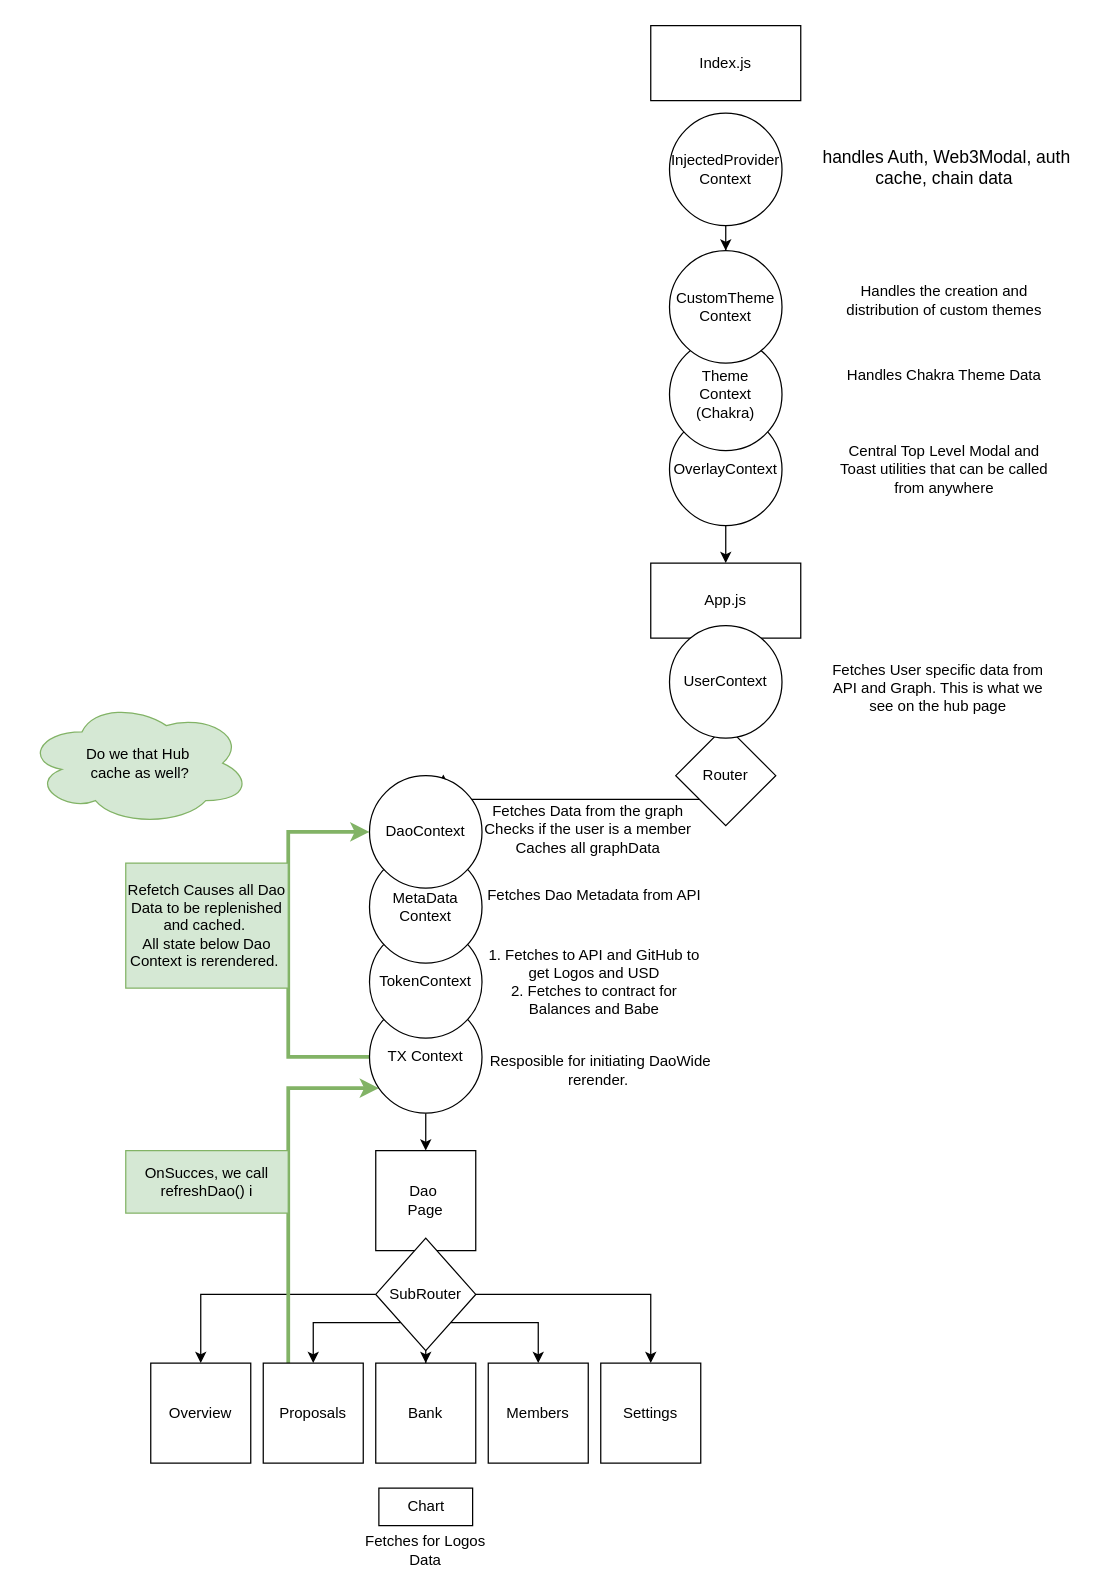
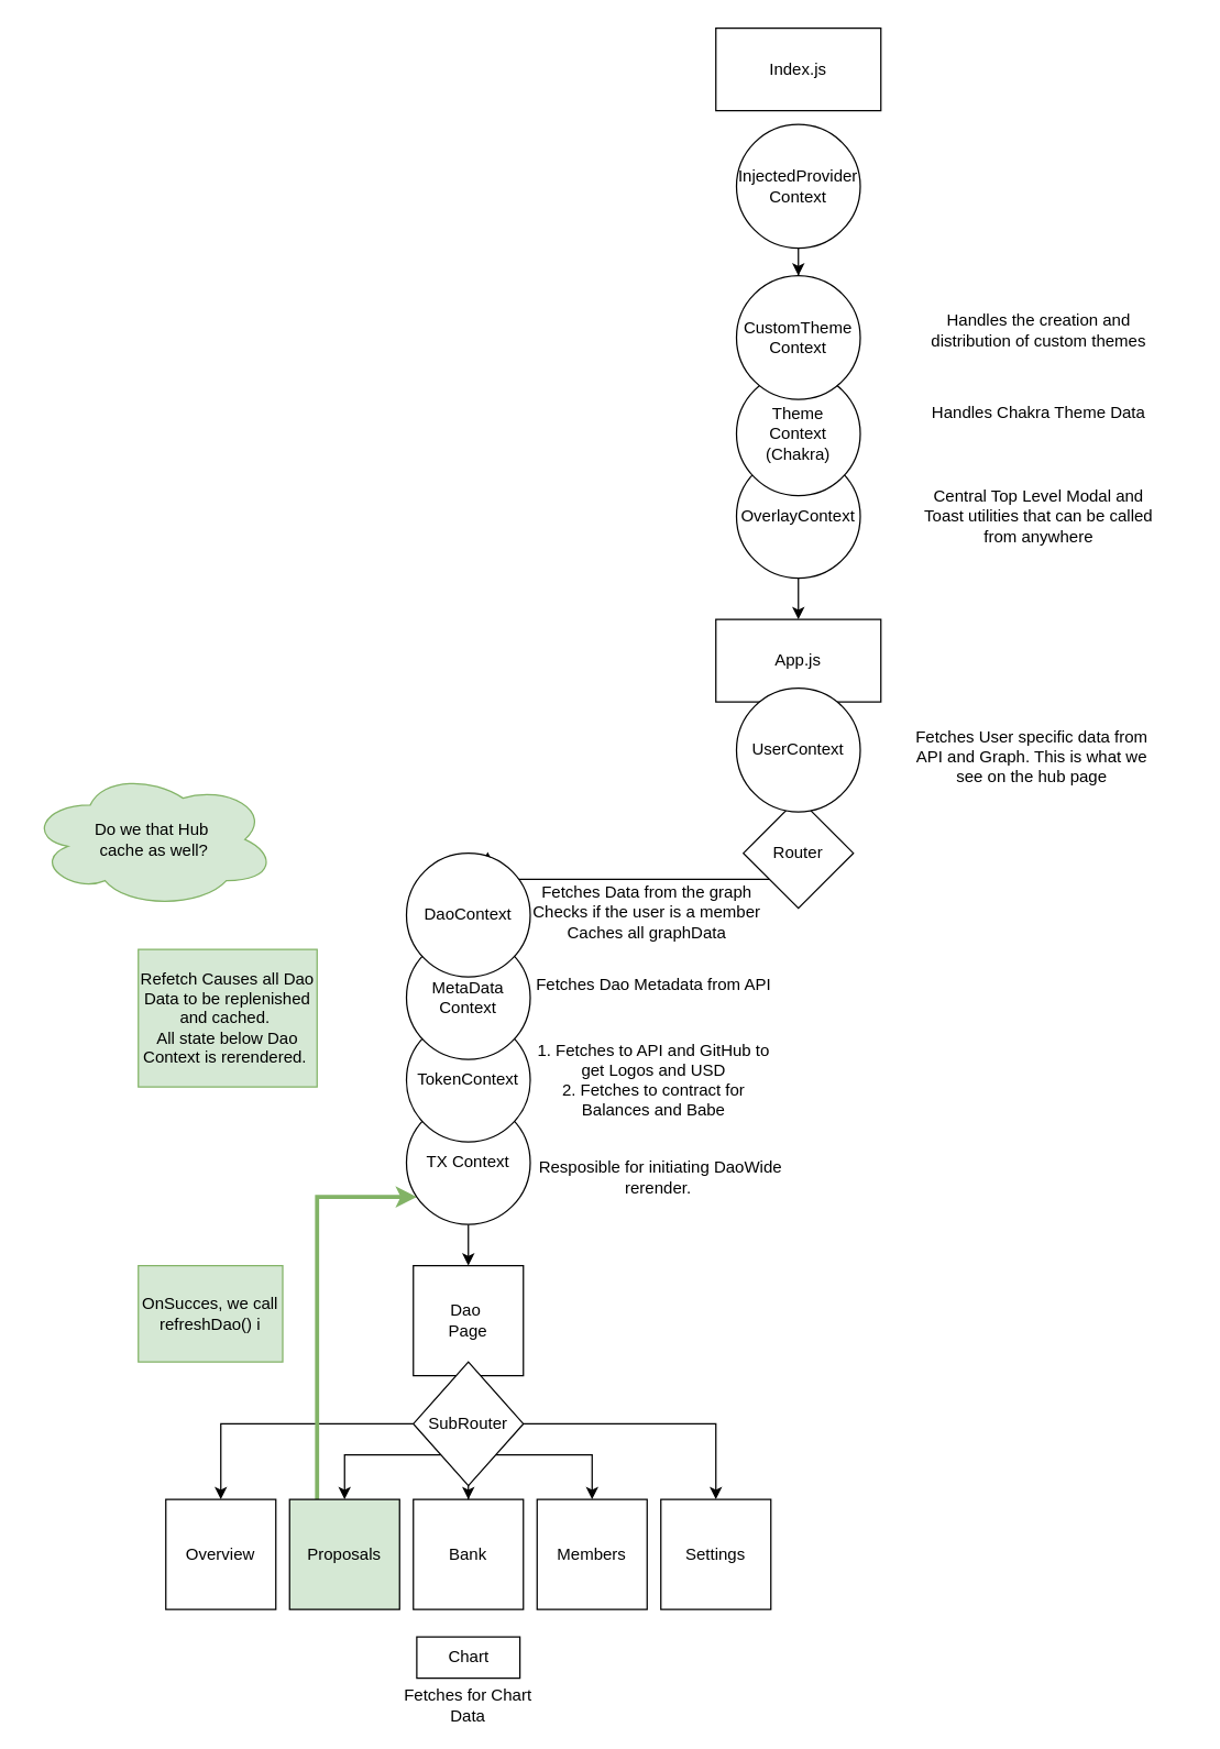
- <mxCell id="9" value="&lt;span style=&quot;font-size: 14px&quot;&gt;&amp;nbsp;handles Auth, Web3Modal, auth cache, chain data&lt;/span&gt;" style="text;html=1;strokeColor=none;fillColor=none;align=center;verticalAlign=middle;whiteSpace=wrap;rounded=0;" vertex="1" parent="1"><mxGeometry x="645" y="110" width="220" height="45" as="geometry" /></mxCell>
- <mxCell id="32" style="edgeStyle=orthogonalEdgeStyle;rounded=0;orthogonalLoop=1;jettySize=auto;html=1;entryX=0;entryY=0.5;entryDx=0;entryDy=0;exitX=0;exitY=0.5;exitDx=0;exitDy=0;fillColor=#d5e8d4;strokeColor=#82b366;strokeWidth=3;" edge="1" parent="1" source="33" target="36"><mxGeometry relative="1" as="geometry"><mxPoint x="230" y="660" as="targetPoint" /><mxPoint x="220" y="790" as="sourcePoint" /><Array as="points"><mxPoint x="230" y="845" /><mxPoint x="230" y="665" /></Array></mxGeometry></mxCell>
- <mxCell id="43" value="OnSucces, we call refreshDao() i" style="text;html=1;align=center;verticalAlign=middle;whiteSpace=wrap;rounded=0;strokeColor=#82b366;fillColor=#d5e8d4;" vertex="1" parent="1"><mxGeometry x="100" y="920" width="130" height="50" as="geometry" /></mxCell>
+ <mxCell id="43" value="OnSucces, we call refreshDao() i" style="text;html=1;align=center;verticalAlign=middle;whiteSpace=wrap;rounded=0;strokeColor=#82b366;fillColor=#d5e8d4;" vertex="1" parent="1"><mxGeometry x="100" y="920" width="105" height="70" as="geometry" /></mxCell>
- <mxCell id="27" value="Proposals" style="whiteSpace=wrap;html=1;aspect=fixed;" vertex="1" parent="1"><mxGeometry x="210" y="1090" width="80" height="80" as="geometry" /></mxCell>
+ <mxCell id="27" value="Proposals" style="whiteSpace=wrap;html=1;aspect=fixed;fillColor=#d5e8d4;" vertex="1" parent="1"><mxGeometry x="210" y="1090" width="80" height="80" as="geometry" /></mxCell>
- <mxCell id="41" value="Fetches for Logos Data&lt;br&gt;" style="text;html=1;strokeColor=none;fillColor=none;align=center;verticalAlign=middle;whiteSpace=wrap;rounded=0;" vertex="1" parent="1"><mxGeometry x="280" y="1230" width="120" height="20" as="geometry" /></mxCell>
+ <mxCell id="41" value="Fetches for Chart Data&lt;br&gt;" style="text;html=1;strokeColor=none;fillColor=none;align=center;verticalAlign=middle;whiteSpace=wrap;rounded=0;" vertex="1" parent="1"><mxGeometry x="280" y="1230" width="120" height="20" as="geometry" /></mxCell>
